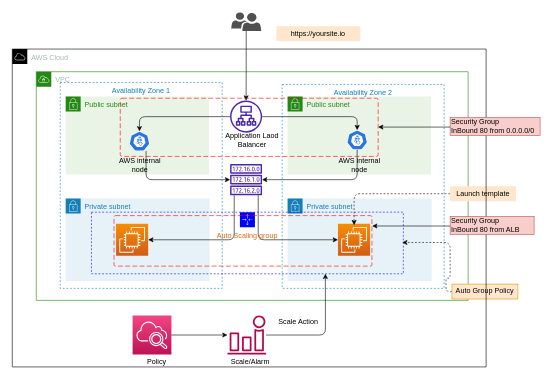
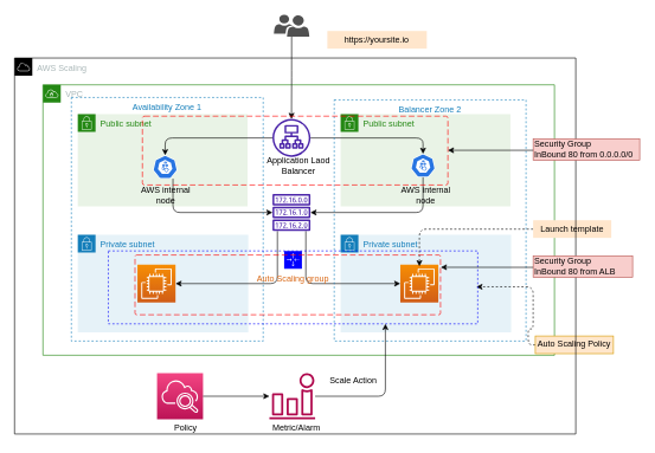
- <mxCell id="42" value="AWS Cloud" style="sketch=0;outlineConnect=0;gradientColor=none;html=1;whiteSpace=wrap;fontSize=12;fontStyle=0;shape=mxgraph.aws4.group;grIcon=mxgraph.aws4.group_aws_cloud;strokeColor=#000000;fillColor=none;verticalAlign=top;align=left;spacingLeft=30;fontColor=#AAB7B8;dashed=0;" parent="2" vertex="1"><mxGeometry y="61" width="790" height="530" as="geometry" /></mxCell>
+ <mxCell id="42" value="AWS Scaling" style="sketch=0;outlineConnect=0;gradientColor=none;html=1;whiteSpace=wrap;fontSize=12;fontStyle=0;shape=mxgraph.aws4.group;grIcon=mxgraph.aws4.group_aws_cloud;strokeColor=#000000;fillColor=none;verticalAlign=top;align=left;spacingLeft=30;fontColor=#AAB7B8;dashed=0;" parent="2" vertex="1"><mxGeometry y="61" width="790" height="530" as="geometry" /></mxCell>
- <mxCell id="25" value="Availability Zone 2" style="fillColor=none;strokeColor=#147EBA;dashed=1;verticalAlign=top;fontStyle=0;fontColor=#147EBA;" parent="2" vertex="1"><mxGeometry x="450" y="120" width="270" height="340" as="geometry" /></mxCell>
+ <mxCell id="25" value="Balancer Zone 2" style="fillColor=none;strokeColor=#147EBA;dashed=1;verticalAlign=top;fontStyle=0;fontColor=#147EBA;" parent="2" vertex="1"><mxGeometry x="450" y="120" width="270" height="340" as="geometry" /></mxCell>
- <mxCell id="31" value="Auto Group Policy" style="text;html=1;strokeColor=#d79b00;fillColor=#ffe6cc;align=center;verticalAlign=middle;whiteSpace=wrap;rounded=0;" parent="2" vertex="1"><mxGeometry x="733" y="452.87" width="110" height="24.901" as="geometry" /></mxCell>
+ <mxCell id="31" value="Auto Scaling Policy" style="text;html=1;strokeColor=#d79b00;fillColor=#ffe6cc;align=center;verticalAlign=middle;whiteSpace=wrap;rounded=0;" parent="2" vertex="1"><mxGeometry x="733" y="452.87" width="110" height="24.901" as="geometry" /></mxCell>
- <mxCell id="36" value="Scale/Alarm" style="text;html=1;strokeColor=none;fillColor=none;align=center;verticalAlign=middle;whiteSpace=wrap;rounded=0;" parent="2" vertex="1"><mxGeometry x="356.57" y="570.138" width="80" height="24.901" as="geometry" /></mxCell>
+ <mxCell id="36" value="Metric/Alarm" style="text;html=1;strokeColor=none;fillColor=none;align=center;verticalAlign=middle;whiteSpace=wrap;rounded=0;" parent="2" vertex="1"><mxGeometry x="356.57" y="570.138" width="80" height="24.901" as="geometry" /></mxCell>
